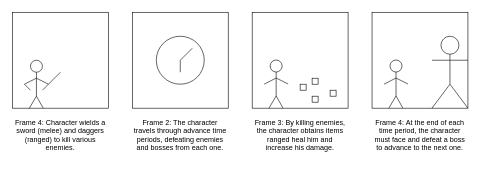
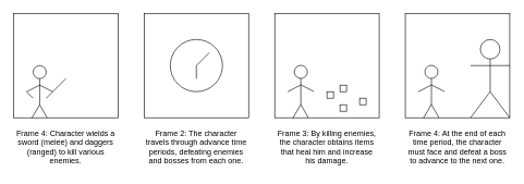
- <mxCell id="31" value="Frame 3: By killing enemies, the character obtains items ranged heal him and increase his damage." style="text;html=1;strokeColor=none;fillColor=none;align=center;verticalAlign=middle;whiteSpace=wrap;rounded=0;shadow=0;sketch=0;" vertex="1" parent="1"><mxGeometry x="420" y="190" width="160" height="70" as="geometry" /></mxCell>
+ <mxCell id="31" value="Frame 3: By killing enemies, the character obtains items that heal him and increase his damage." style="text;html=1;strokeColor=none;fillColor=none;align=center;verticalAlign=middle;whiteSpace=wrap;rounded=0;shadow=0;sketch=0;" vertex="1" parent="1"><mxGeometry x="420" y="190" width="160" height="70" as="geometry" /></mxCell>
